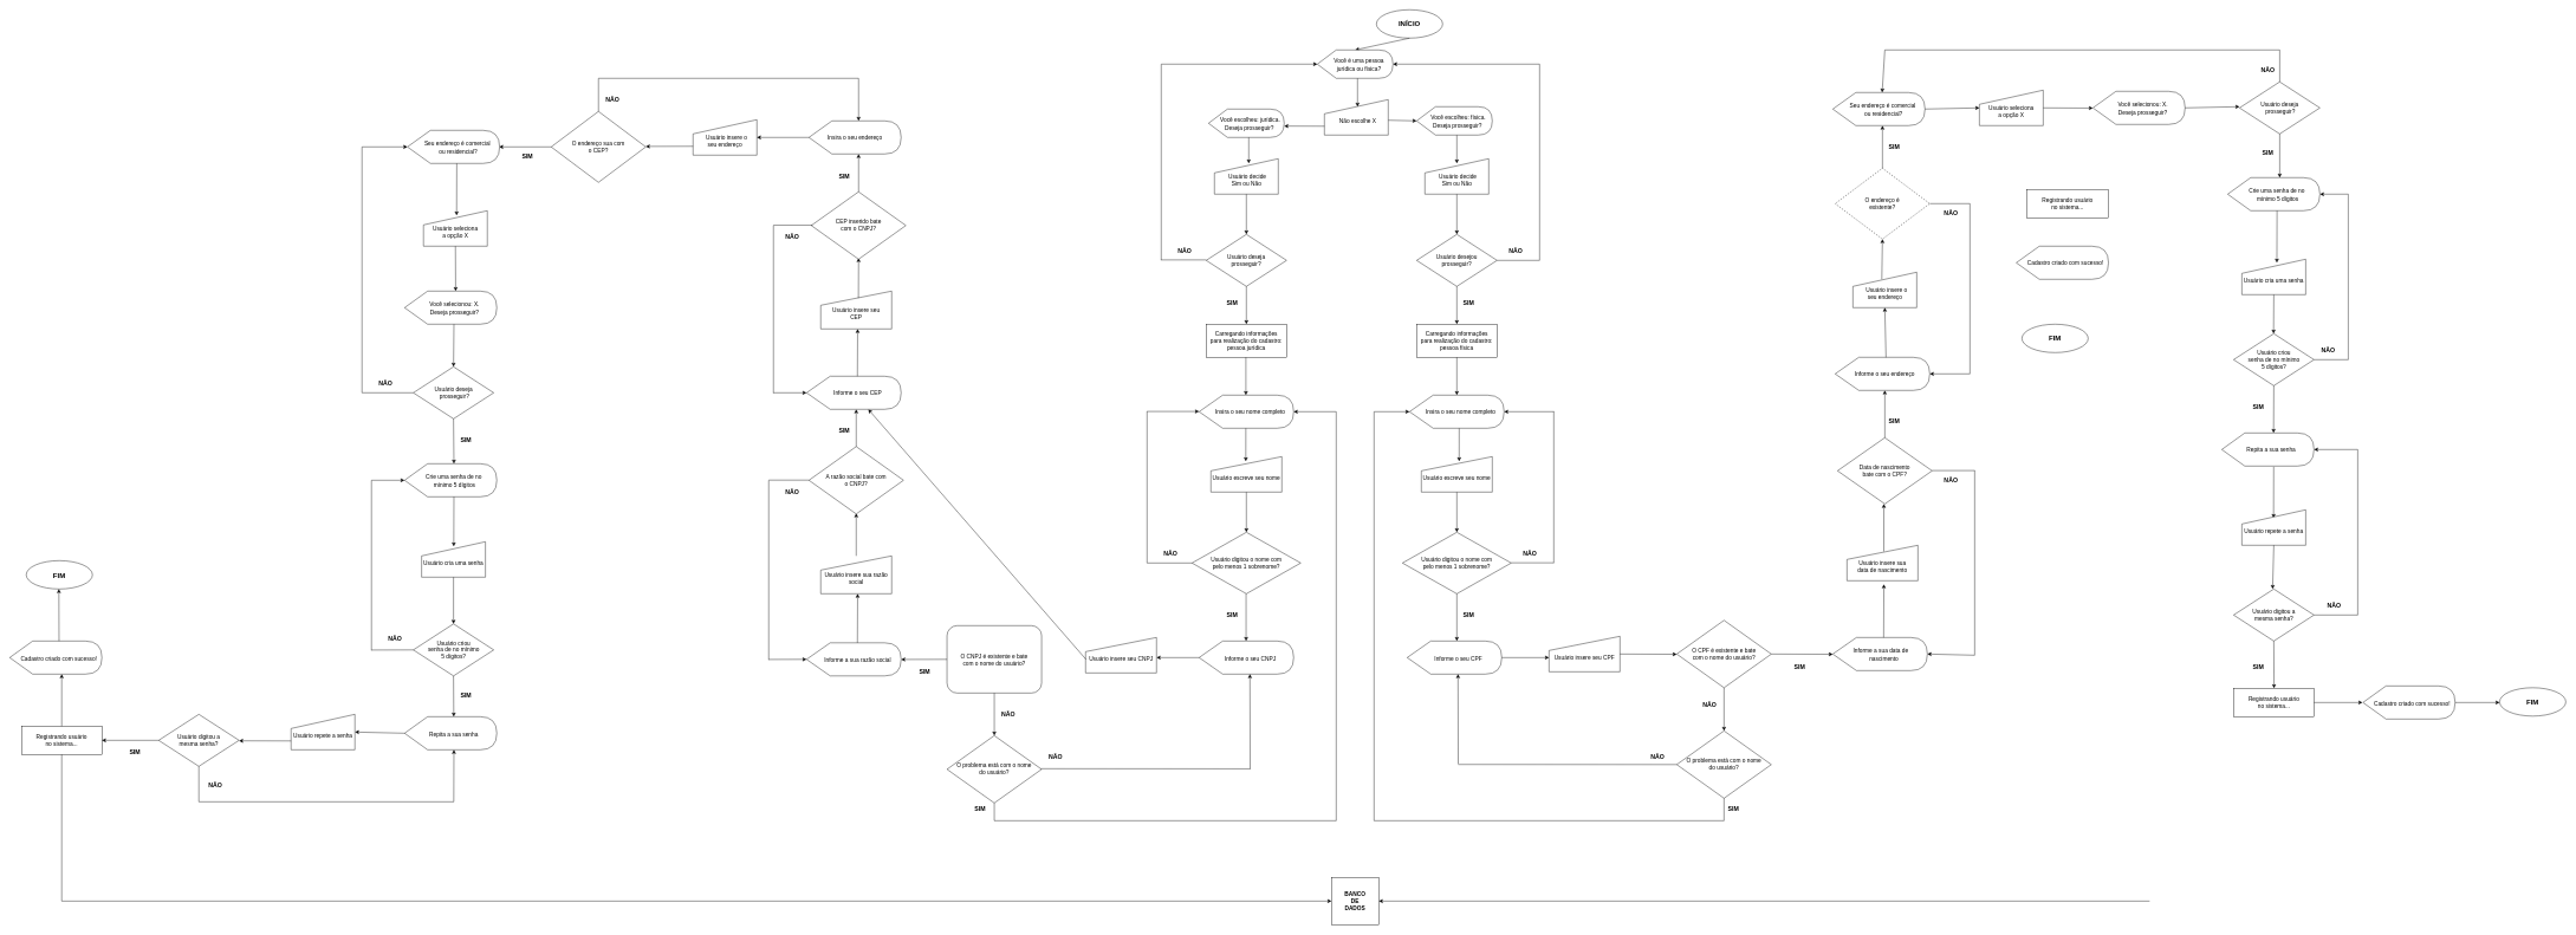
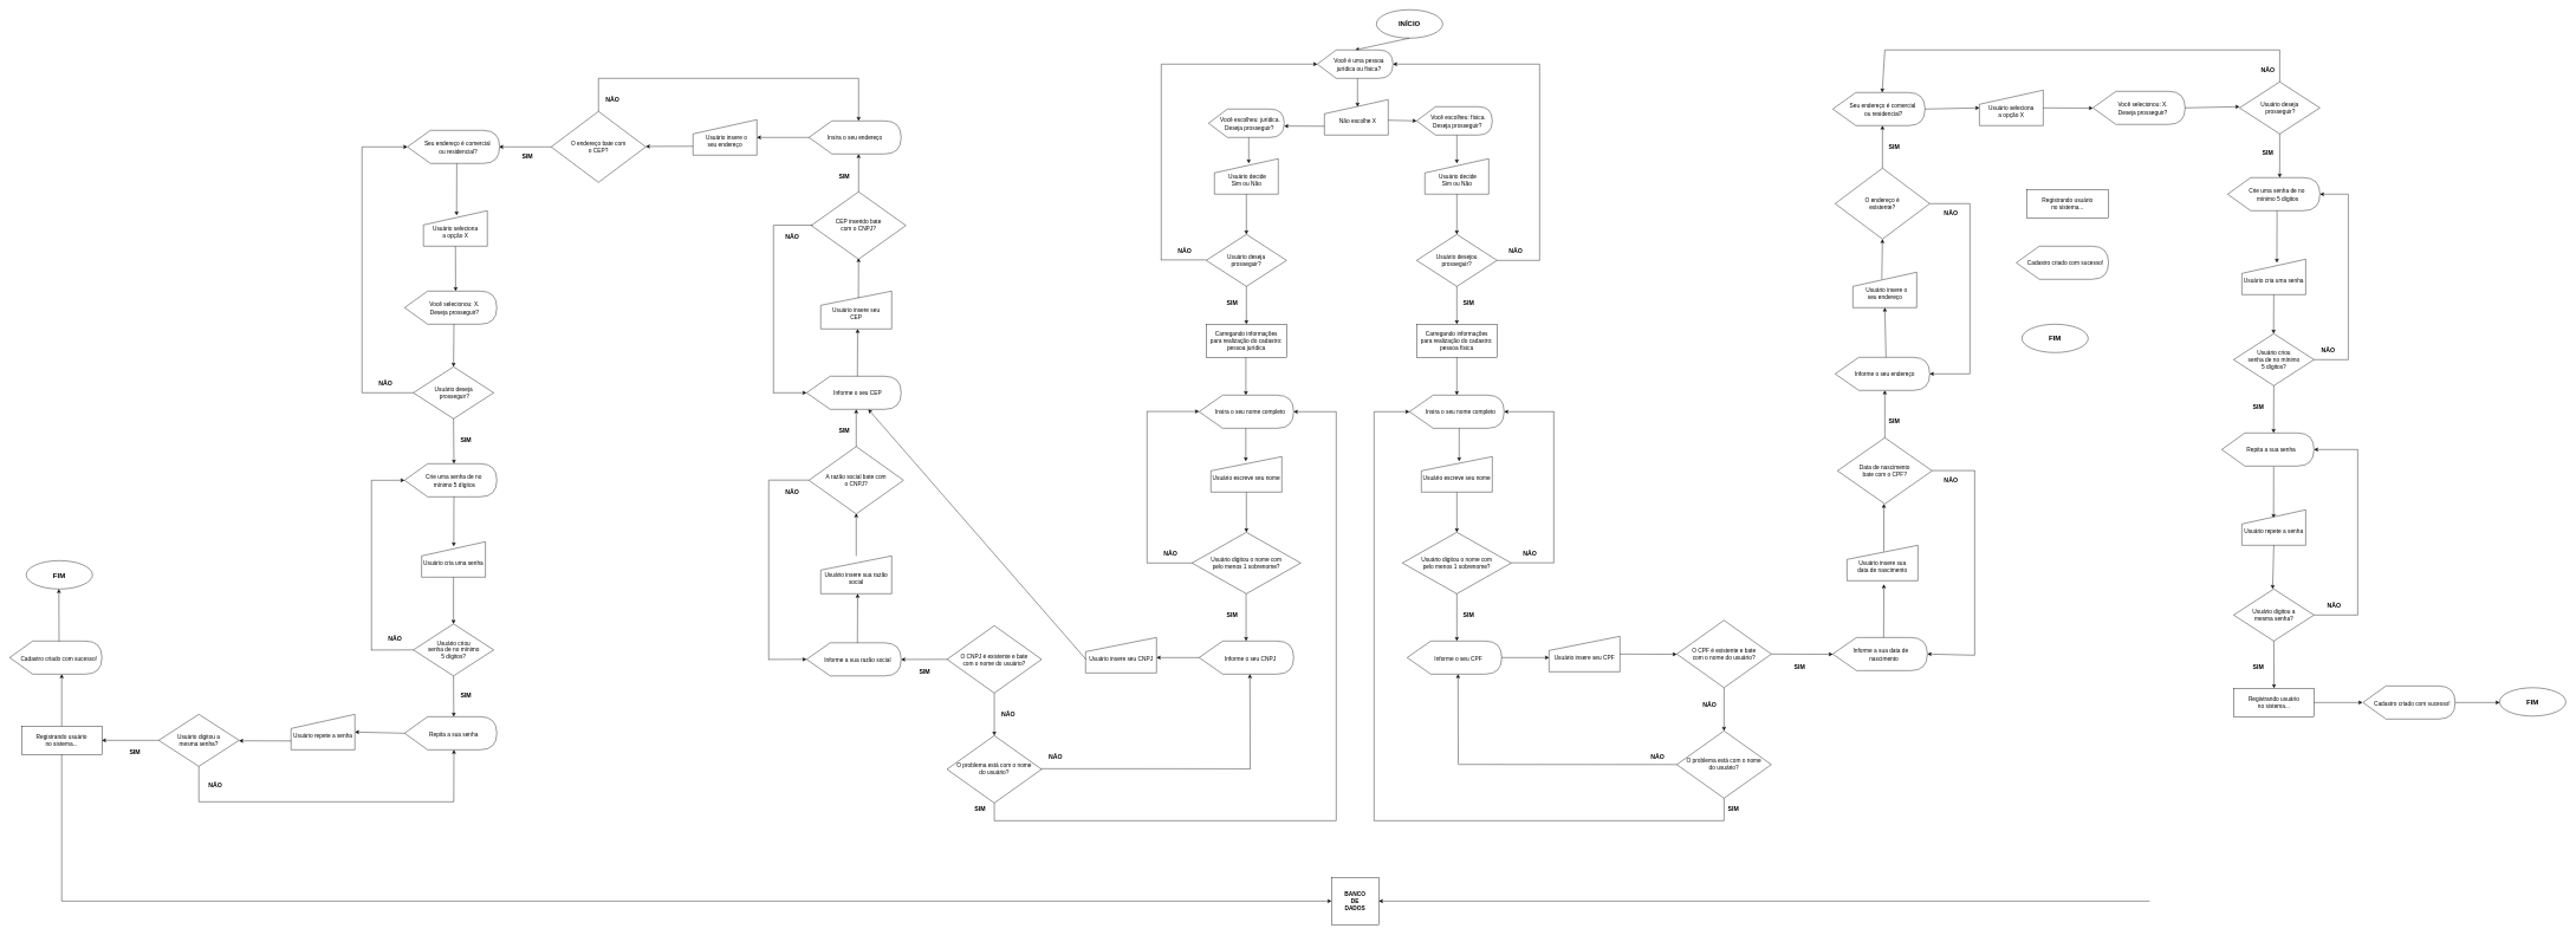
- <mxCell id="110" value="O endereço sua com&lt;br&gt;o CEP?" style="rhombus;whiteSpace=wrap;html=1;fontSize=12;fontColor=default;strokeColor=default;fillColor=default;" parent="1" vertex="1"><mxGeometry x="1165" y="235" width="200" height="150" as="geometry" /></mxCell>
+ <mxCell id="110" value="O endereço bate com&lt;br&gt;o CEP?" style="rhombus;whiteSpace=wrap;html=1;fontSize=12;fontColor=default;strokeColor=default;fillColor=default;" parent="1" vertex="1"><mxGeometry x="1165" y="235" width="200" height="150" as="geometry" /></mxCell>
- <mxCell id="140" value="O endereço é&lt;br&gt;existente?" style="rhombus;whiteSpace=wrap;html=1;fontSize=12;fontColor=default;strokeColor=default;fillColor=default;dashed=1;" parent="1" vertex="1"><mxGeometry x="3880" y="355" width="200" height="150" as="geometry" /></mxCell>
+ <mxCell id="140" value="O endereço é&lt;br&gt;existente?" style="rhombus;whiteSpace=wrap;html=1;fontSize=12;fontColor=default;strokeColor=default;fillColor=default;" parent="1" vertex="1"><mxGeometry x="3880" y="355" width="200" height="150" as="geometry" /></mxCell>
- <mxCell id="81" value="O CNPJ é existente e bate&lt;br&gt;com o nome do usuário?" style="whiteSpace=wrap;html=1;fontSize=12;fontColor=default;strokeColor=default;fillColor=default;rounded=1;" parent="1" vertex="1"><mxGeometry x="2002" y="1322.5" width="200" height="142.5" as="geometry" /></mxCell>
+ <mxCell id="81" value="O CNPJ é existente e bate&lt;br&gt;com o nome do usuário?" style="rhombus;whiteSpace=wrap;html=1;fontSize=12;fontColor=default;strokeColor=default;fillColor=default;" parent="1" vertex="1"><mxGeometry x="2002" y="1322.5" width="200" height="142.5" as="geometry" /></mxCell>
